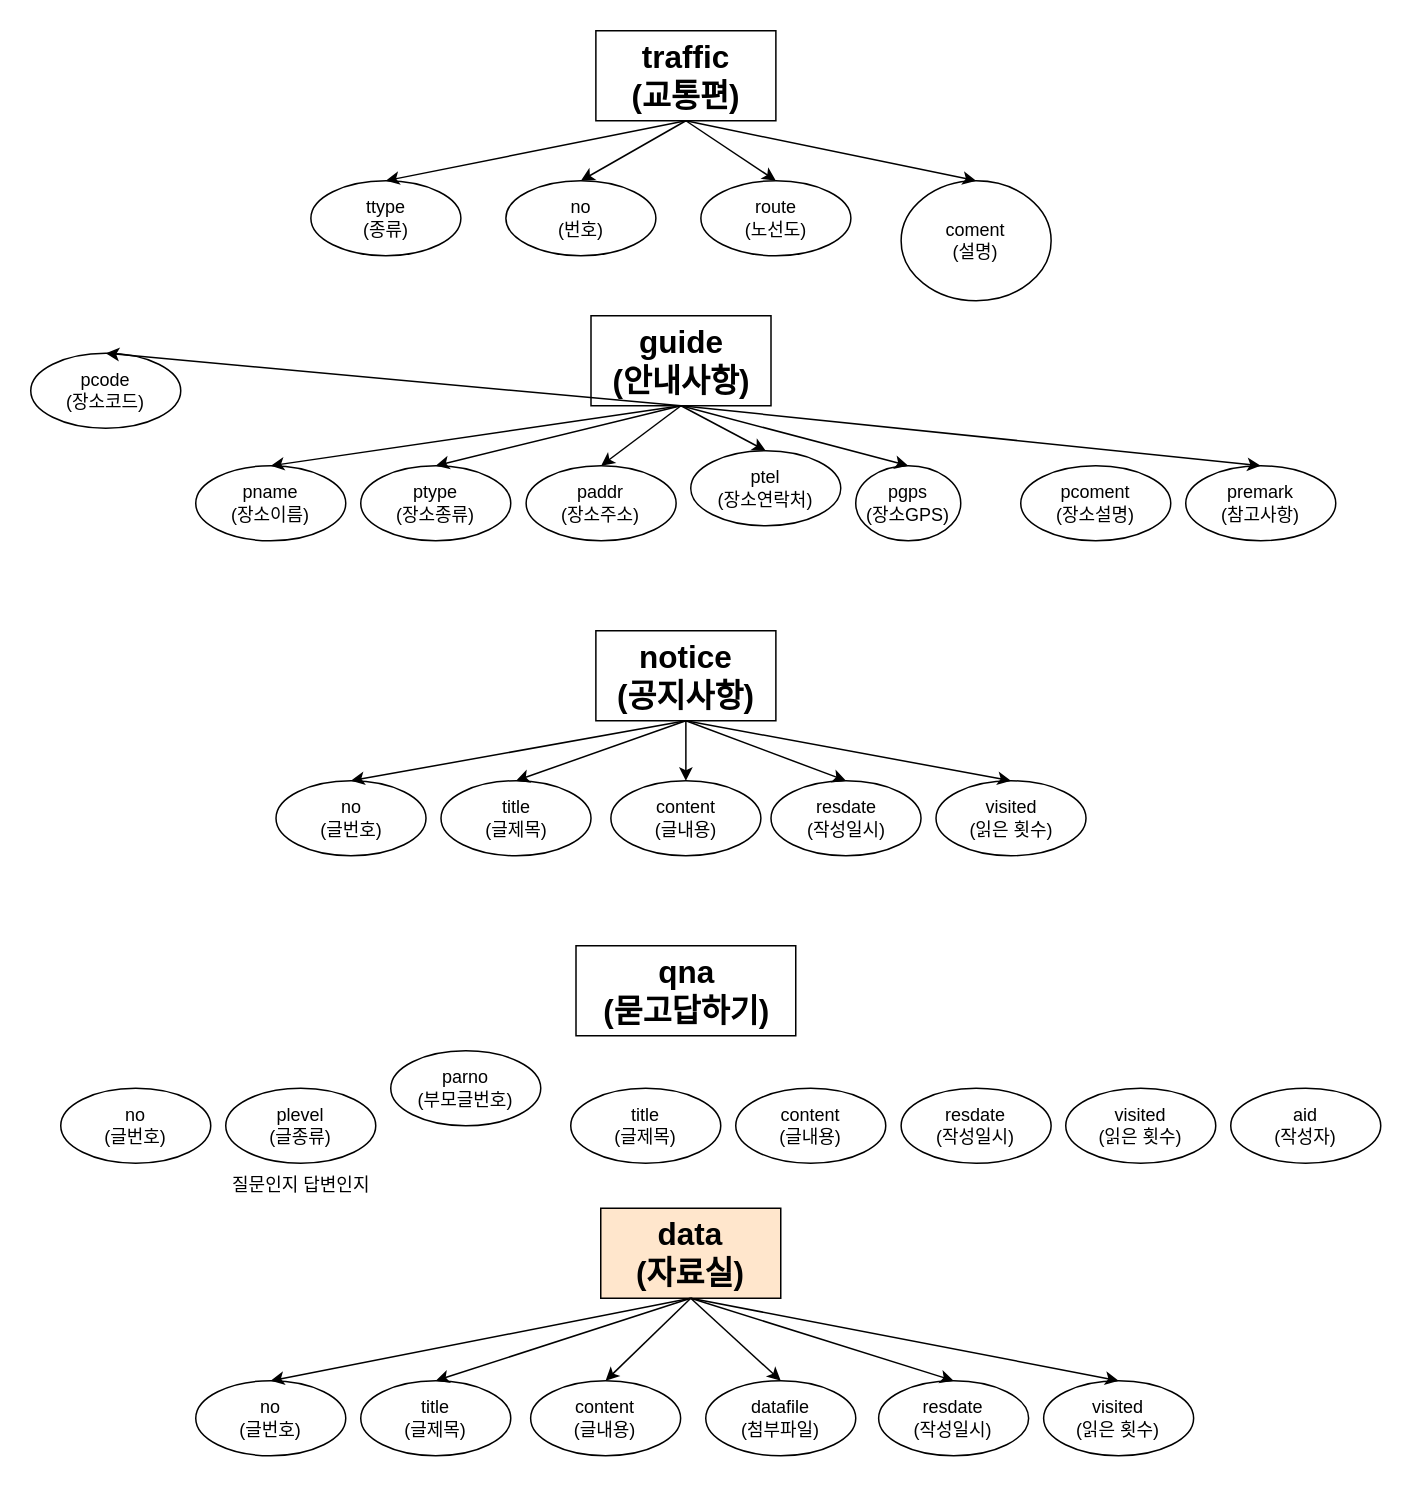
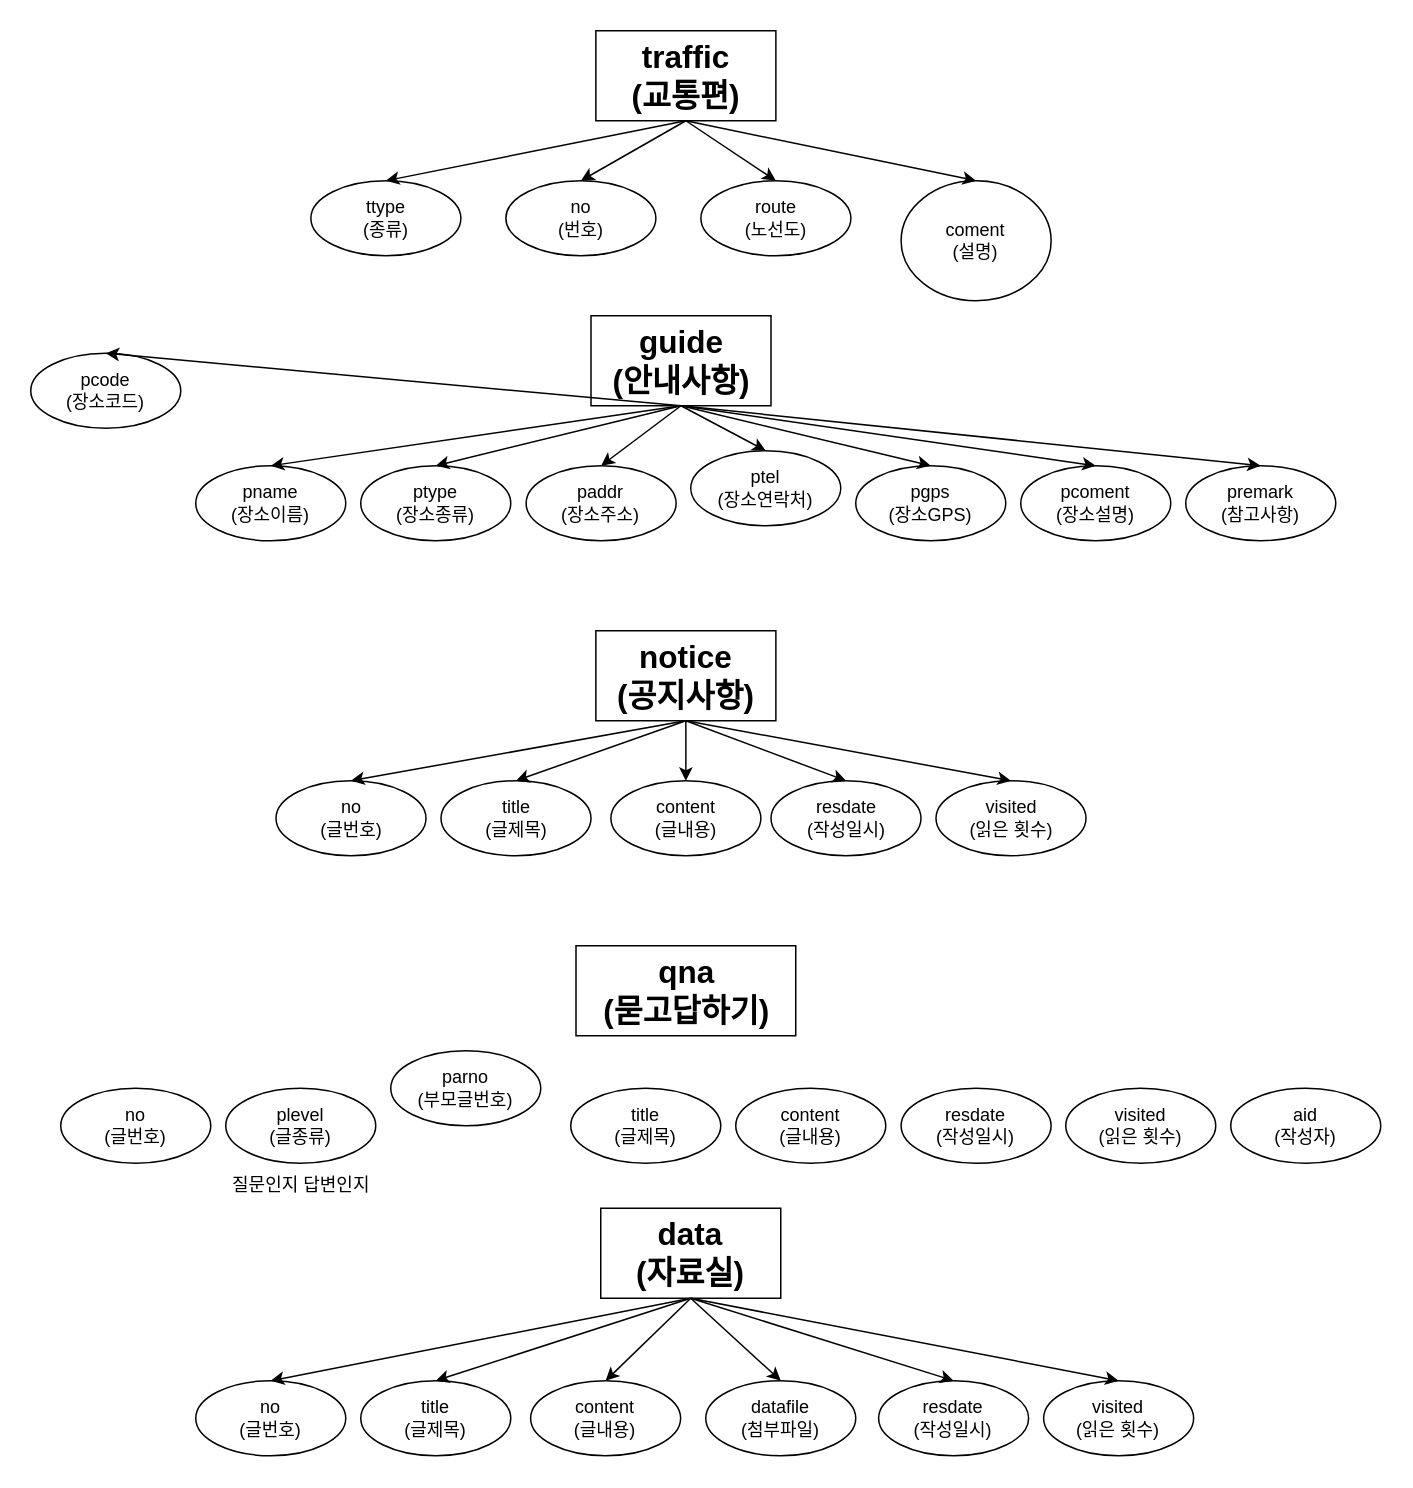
+ <mxCell id="21" value="" style="endArrow=classic;html=1;rounded=0;exitX=0.5;exitY=1;exitDx=0;exitDy=0;entryX=0.5;entryY=0;entryDx=0;entryDy=0;" edge="1" parent="1" source="11" target="18"><mxGeometry width="50" height="50" relative="1" as="geometry"><mxPoint x="390" y="360" as="sourcePoint" /><mxPoint x="440" y="310" as="targetPoint" /></mxGeometry></mxCell>
- <mxCell id="17" value="pgps&lt;div&gt;(장소GPS)&lt;/div&gt;" style="ellipse;whiteSpace=wrap;html=1;" vertex="1" parent="1"><mxGeometry x="570" y="310" width="70" height="50" as="geometry" /></mxCell>
+ <mxCell id="17" value="pgps&lt;div&gt;(장소GPS)&lt;/div&gt;" style="ellipse;whiteSpace=wrap;html=1;" vertex="1" parent="1"><mxGeometry x="570" y="310" width="100" height="50" as="geometry" /></mxCell>
- <mxCell id="49" value="data&lt;div&gt;(자료실)&lt;/div&gt;" style="rounded=0;whiteSpace=wrap;html=1;fontStyle=1;fontSize=21;fillColor=#ffe6cc;" vertex="1" parent="1"><mxGeometry x="400" y="805" width="120" height="60" as="geometry" /></mxCell>
+ <mxCell id="49" value="data&lt;div&gt;(자료실)&lt;/div&gt;" style="rounded=0;whiteSpace=wrap;html=1;fontStyle=1;fontSize=21;" vertex="1" parent="1"><mxGeometry x="400" y="805" width="120" height="60" as="geometry" /></mxCell>
